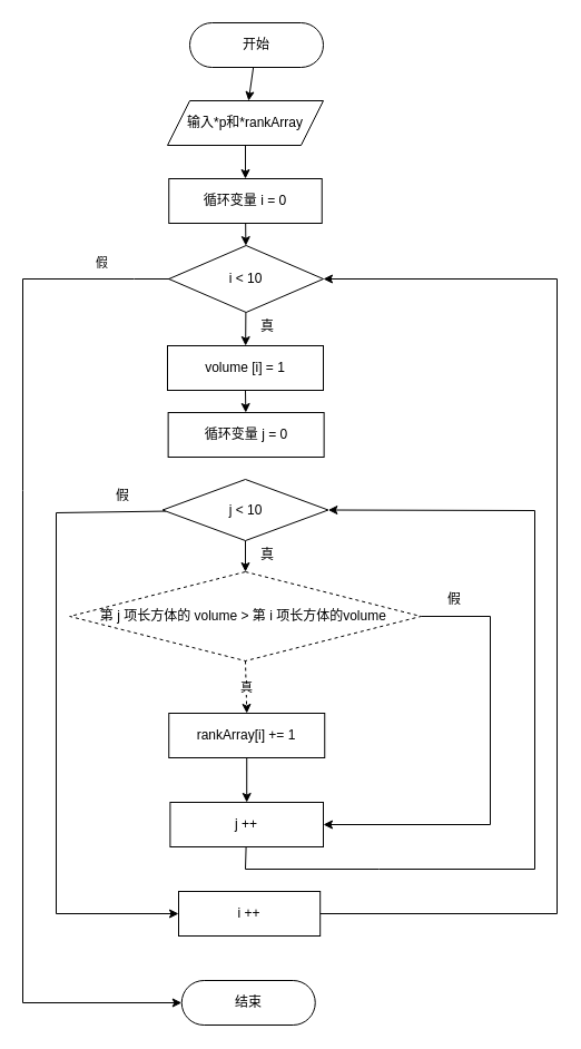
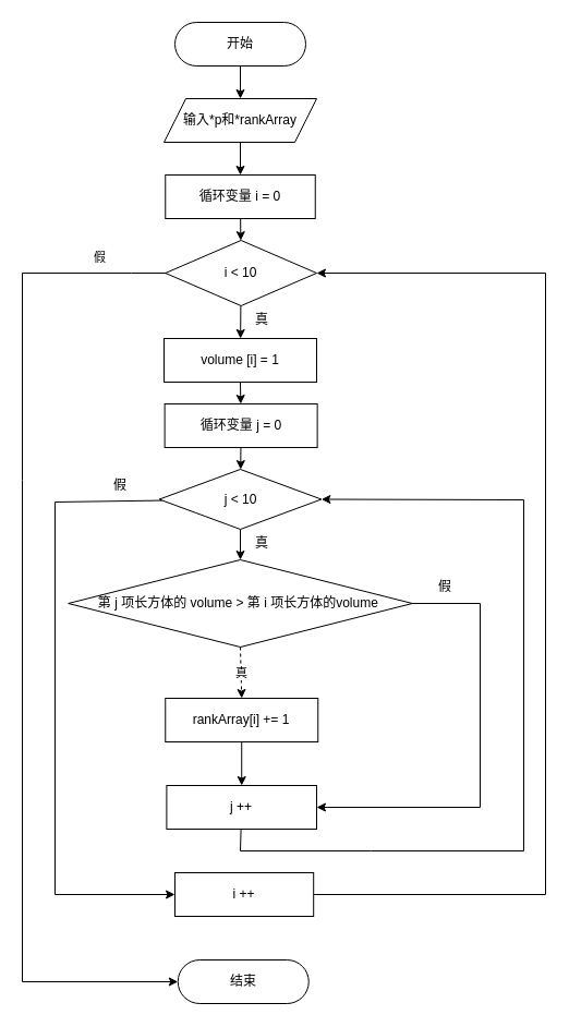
- <mxCell id="3" value="开始" style="rounded=1;whiteSpace=wrap;html=1;arcSize=50;" parent="1" vertex="1"><mxGeometry x="170" y="20" width="120" height="40" as="geometry" /></mxCell>
+ <mxCell id="3" value="开始" style="rounded=1;whiteSpace=wrap;html=1;arcSize=50;" parent="1" vertex="1"><mxGeometry x="160" y="20" width="120" height="40" as="geometry" /></mxCell>
+ <mxCell id="15" style="edgeStyle=none;rounded=0;html=1;" parent="1" source="16" target="19" edge="1"><mxGeometry relative="1" as="geometry" /></mxCell>
- <mxCell id="21" value="第 j 项长方体的 volume &amp;gt; 第 i 项长方体的volume&amp;nbsp;" style="rhombus;whiteSpace=wrap;html=1;dashed=1;" parent="1" vertex="1"><mxGeometry x="62.18" y="513" width="315.63" height="80" as="geometry" /></mxCell>
+ <mxCell id="21" value="第 j 项长方体的 volume &amp;gt; 第 i 项长方体的volume&amp;nbsp;" style="rhombus;whiteSpace=wrap;html=1;" parent="1" vertex="1"><mxGeometry x="62.18" y="513" width="315.63" height="80" as="geometry" /></mxCell>
